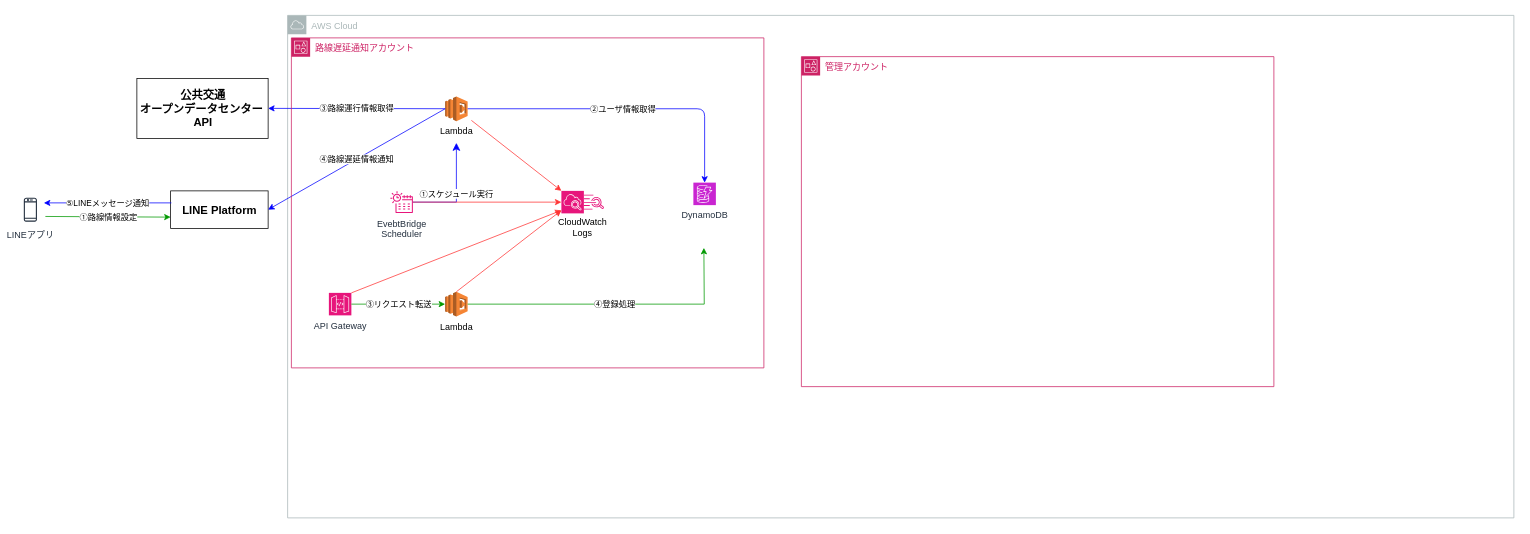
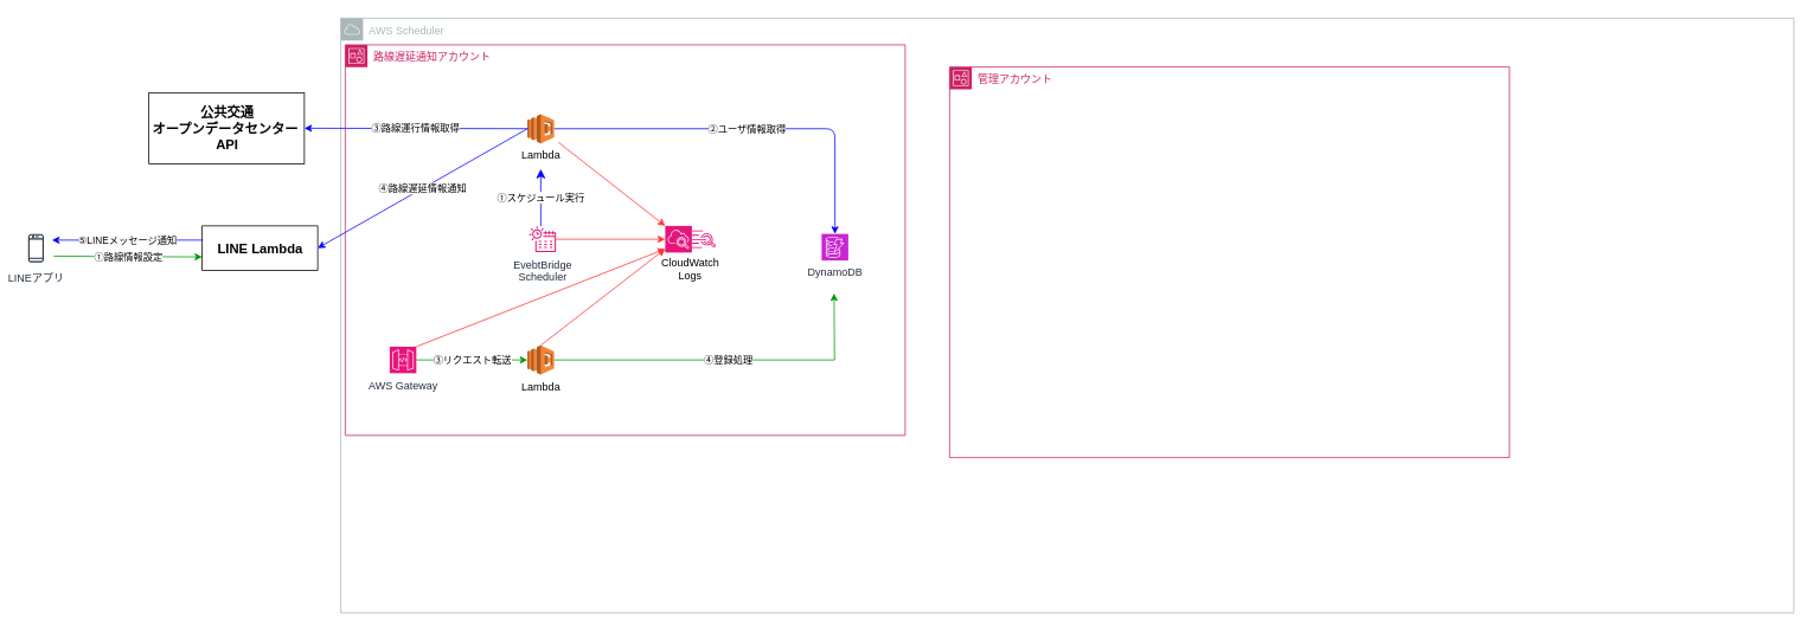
- <mxCell id="2" value="AWS Cloud" style="sketch=0;outlineConnect=0;gradientColor=none;html=1;whiteSpace=wrap;fontSize=12;fontStyle=0;shape=mxgraph.aws4.group;grIcon=mxgraph.aws4.group_aws_cloud;strokeColor=#AAB7B8;fillColor=none;verticalAlign=top;align=left;spacingLeft=30;fontColor=#AAB7B8;dashed=0;" parent="1" vertex="1"><mxGeometry x="383" y="20" width="1635" height="670" as="geometry" /></mxCell>
+ <mxCell id="2" value="AWS Scheduler" style="sketch=0;outlineConnect=0;gradientColor=none;html=1;whiteSpace=wrap;fontSize=12;fontStyle=0;shape=mxgraph.aws4.group;grIcon=mxgraph.aws4.group_aws_cloud;strokeColor=#AAB7B8;fillColor=none;verticalAlign=top;align=left;spacingLeft=30;fontColor=#AAB7B8;dashed=0;" parent="1" vertex="1"><mxGeometry x="383" y="20" width="1635" height="670" as="geometry" /></mxCell>
- <mxCell id="5" value="公共交通&lt;div&gt;オープンデータセンター&amp;nbsp;&lt;/div&gt;&lt;div&gt;API&lt;/div&gt;" style="text;html=1;fontSize=15;fontStyle=1;verticalAlign=middle;align=center;strokeColor=default;" parent="1" vertex="1"><mxGeometry x="182" y="104" width="175" height="80" as="geometry" /></mxCell>
+ <mxCell id="5" value="公共交通&lt;div&gt;オープンデータセンター&amp;nbsp;&lt;/div&gt;&lt;div&gt;API&lt;/div&gt;" style="text;html=1;fontSize=15;fontStyle=1;verticalAlign=middle;align=center;strokeColor=default;" parent="1" vertex="1"><mxGeometry x="167" y="104" width="175" height="80" as="geometry" /></mxCell>
- <mxCell id="12" value="DynamoDB" style="sketch=0;points=[[0,0,0],[0.25,0,0],[0.5,0,0],[0.75,0,0],[1,0,0],[0,1,0],[0.25,1,0],[0.5,1,0],[0.75,1,0],[1,1,0],[0,0.25,0],[0,0.5,0],[0,0.75,0],[1,0.25,0],[1,0.5,0],[1,0.75,0]];outlineConnect=0;fontColor=#232F3E;fillColor=#C925D1;strokeColor=#ffffff;dashed=0;verticalLabelPosition=bottom;verticalAlign=top;align=center;html=1;fontSize=12;fontStyle=0;aspect=fixed;shape=mxgraph.aws4.resourceIcon;resIcon=mxgraph.aws4.dynamodb;" parent="1" vertex="1"><mxGeometry x="924" y="243" width="30" height="30" as="geometry" /></mxCell>
+ <mxCell id="12" value="DynamoDB" style="sketch=0;points=[[0,0,0],[0.25,0,0],[0.5,0,0],[0.75,0,0],[1,0,0],[0,1,0],[0.25,1,0],[0.5,1,0],[0.75,1,0],[1,1,0],[0,0.25,0],[0,0.5,0],[0,0.75,0],[1,0.25,0],[1,0.5,0],[1,0.75,0]];outlineConnect=0;fontColor=#232F3E;fillColor=#C925D1;strokeColor=#ffffff;dashed=0;verticalLabelPosition=bottom;verticalAlign=top;align=center;html=1;fontSize=12;fontStyle=0;aspect=fixed;shape=mxgraph.aws4.resourceIcon;resIcon=mxgraph.aws4.dynamodb;" parent="1" vertex="1"><mxGeometry x="924" y="263" width="30" height="30" as="geometry" /></mxCell>
- <mxCell id="6" value="EvebtBridge&lt;div&gt;Scheduler&lt;/div&gt;" style="sketch=0;outlineConnect=0;fontColor=#232F3E;gradientColor=none;fillColor=#E7157B;strokeColor=none;dashed=0;verticalLabelPosition=bottom;verticalAlign=top;align=center;html=1;fontSize=12;fontStyle=0;aspect=fixed;pointerEvents=1;shape=mxgraph.aws4.eventbridge_scheduler;" parent="1" vertex="1"><mxGeometry x="520" y="254" width="30" height="30" as="geometry" /></mxCell>
+ <mxCell id="6" value="EvebtBridge&lt;div&gt;Scheduler&lt;/div&gt;" style="sketch=0;outlineConnect=0;fontColor=#232F3E;gradientColor=none;fillColor=#E7157B;strokeColor=none;dashed=0;verticalLabelPosition=bottom;verticalAlign=top;align=center;html=1;fontSize=12;fontStyle=0;aspect=fixed;pointerEvents=1;shape=mxgraph.aws4.eventbridge_scheduler;" parent="1" vertex="1"><mxGeometry x="595" y="254" width="30" height="30" as="geometry" /></mxCell>
- <mxCell id="4" value="LINE Platform" style="text;html=1;fontSize=15;fontStyle=1;verticalAlign=middle;align=center;strokeColor=default;" parent="1" vertex="1"><mxGeometry x="227" y="254" width="130" height="50" as="geometry" /></mxCell>
+ <mxCell id="4" value="LINE Lambda" style="text;html=1;fontSize=15;fontStyle=1;verticalAlign=middle;align=center;strokeColor=default;" parent="1" vertex="1"><mxGeometry x="227" y="254" width="130" height="50" as="geometry" /></mxCell>
- <mxCell id="20" value="API Gateway" style="sketch=0;points=[[0,0,0],[0.25,0,0],[0.5,0,0],[0.75,0,0],[1,0,0],[0,1,0],[0.25,1,0],[0.5,1,0],[0.75,1,0],[1,1,0],[0,0.25,0],[0,0.5,0],[0,0.75,0],[1,0.25,0],[1,0.5,0],[1,0.75,0]];outlineConnect=0;fontColor=#232F3E;fillColor=#E7157B;strokeColor=#ffffff;dashed=0;verticalLabelPosition=bottom;verticalAlign=top;align=center;html=1;fontSize=12;fontStyle=0;aspect=fixed;shape=mxgraph.aws4.resourceIcon;resIcon=mxgraph.aws4.api_gateway;" parent="1" vertex="1"><mxGeometry x="438" y="390" width="30" height="30" as="geometry" /></mxCell>
+ <mxCell id="20" value="AWS Gateway" style="sketch=0;points=[[0,0,0],[0.25,0,0],[0.5,0,0],[0.75,0,0],[1,0,0],[0,1,0],[0.25,1,0],[0.5,1,0],[0.75,1,0],[1,1,0],[0,0.25,0],[0,0.5,0],[0,0.75,0],[1,0.25,0],[1,0.5,0],[1,0.75,0]];outlineConnect=0;fontColor=#232F3E;fillColor=#E7157B;strokeColor=#ffffff;dashed=0;verticalLabelPosition=bottom;verticalAlign=top;align=center;html=1;fontSize=12;fontStyle=0;aspect=fixed;shape=mxgraph.aws4.resourceIcon;resIcon=mxgraph.aws4.api_gateway;" parent="1" vertex="1"><mxGeometry x="438" y="390" width="30" height="30" as="geometry" /></mxCell>
